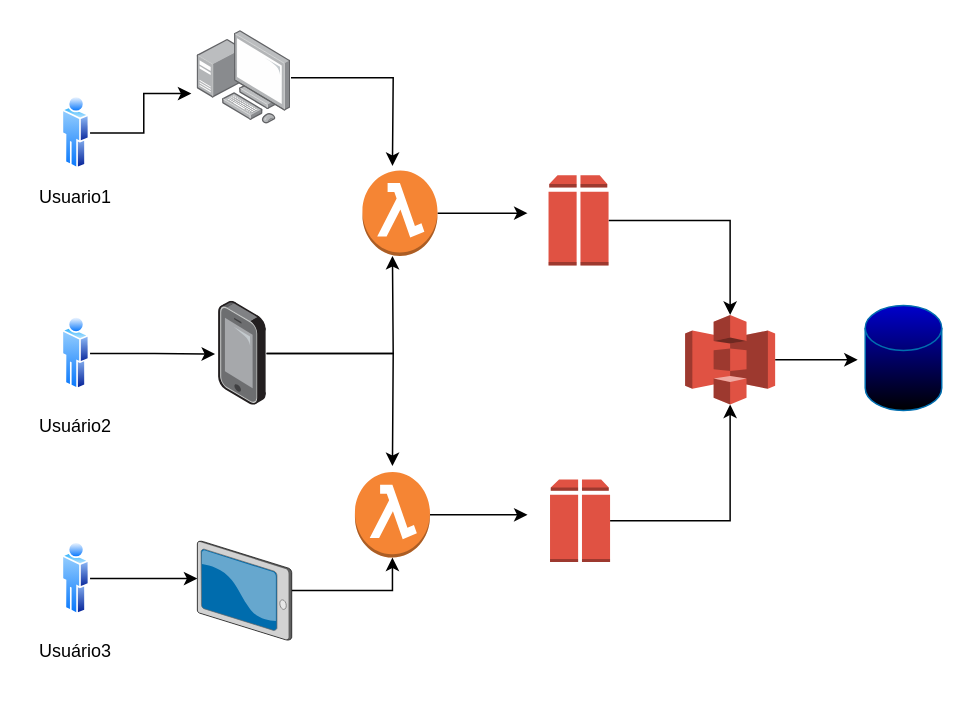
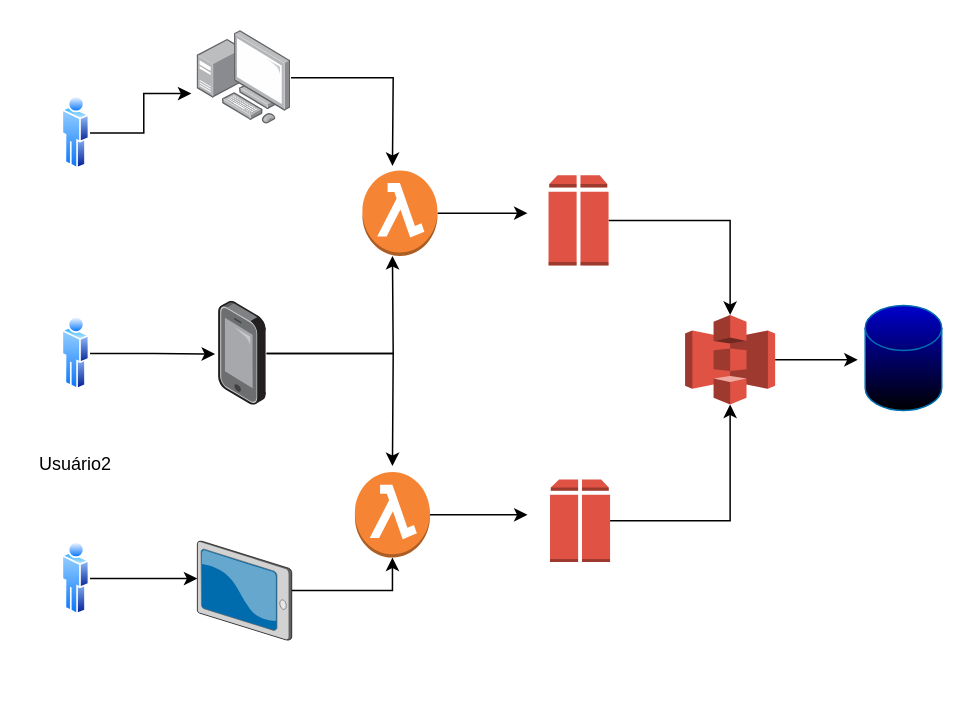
- <mxCell id="26" value="Usuario1" style="text;html=1;align=center;verticalAlign=middle;whiteSpace=wrap;rounded=0;" vertex="1" parent="1"><mxGeometry x="20.25" y="116.31" width="60" height="30" as="geometry" /></mxCell>
- <mxCell id="27" value="Usuário2" style="text;html=1;align=center;verticalAlign=middle;whiteSpace=wrap;rounded=0;" vertex="1" parent="1"><mxGeometry x="20" y="269" width="60" height="30" as="geometry" /></mxCell>
+ <mxCell id="27" value="Usuário2" style="text;html=1;align=center;verticalAlign=middle;whiteSpace=wrap;rounded=0;" vertex="1" parent="1"><mxGeometry x="20" y="294" width="60" height="30" as="geometry" /></mxCell>
- <mxCell id="28" value="Usuário3" style="text;html=1;align=center;verticalAlign=middle;whiteSpace=wrap;rounded=0;" vertex="1" parent="1"><mxGeometry x="20" y="419" width="60" height="30" as="geometry" /></mxCell>
